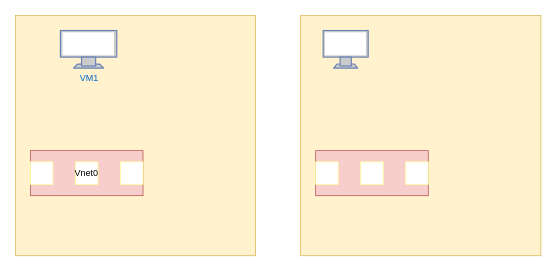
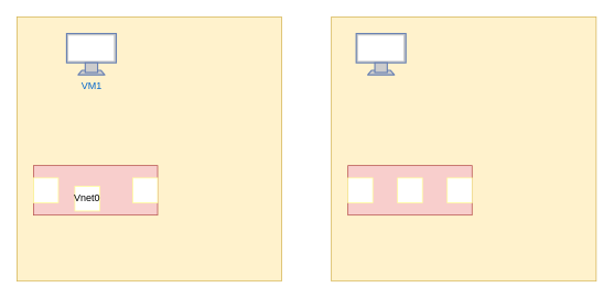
- <mxCell id="6" value="VM1" style="fontColor=#0066CC;verticalAlign=top;verticalLabelPosition=bottom;labelPosition=center;align=center;html=1;outlineConnect=0;fillColor=#CCCCCC;strokeColor=#6881B3;gradientColor=none;gradientDirection=north;strokeWidth=2;shape=mxgraph.networks.monitor;" vertex="1" parent="1"><mxGeometry x="80" y="40" width="75" height="50" as="geometry" /></mxCell>
+ <mxCell id="6" value="VM1" style="fontColor=#0066CC;verticalAlign=top;verticalLabelPosition=bottom;labelPosition=center;align=center;html=1;outlineConnect=0;fillColor=#CCCCCC;strokeColor=#6881B3;gradientColor=none;gradientDirection=north;strokeWidth=2;shape=mxgraph.networks.monitor;" vertex="1" parent="1"><mxGeometry x="80" y="40" width="60" height="50" as="geometry" /></mxCell>
- <mxCell id="9" value="Vnet0" style="rounded=0;whiteSpace=wrap;html=1;strokeColor=#FFFF99;" vertex="1" parent="1"><mxGeometry x="100" y="215" width="30" height="30" as="geometry" /></mxCell>
+ <mxCell id="9" value="Vnet0" style="rounded=0;whiteSpace=wrap;html=1;strokeColor=#FFFF99;" vertex="1" parent="1"><mxGeometry x="90" y="225" width="30" height="30" as="geometry" /></mxCell>
